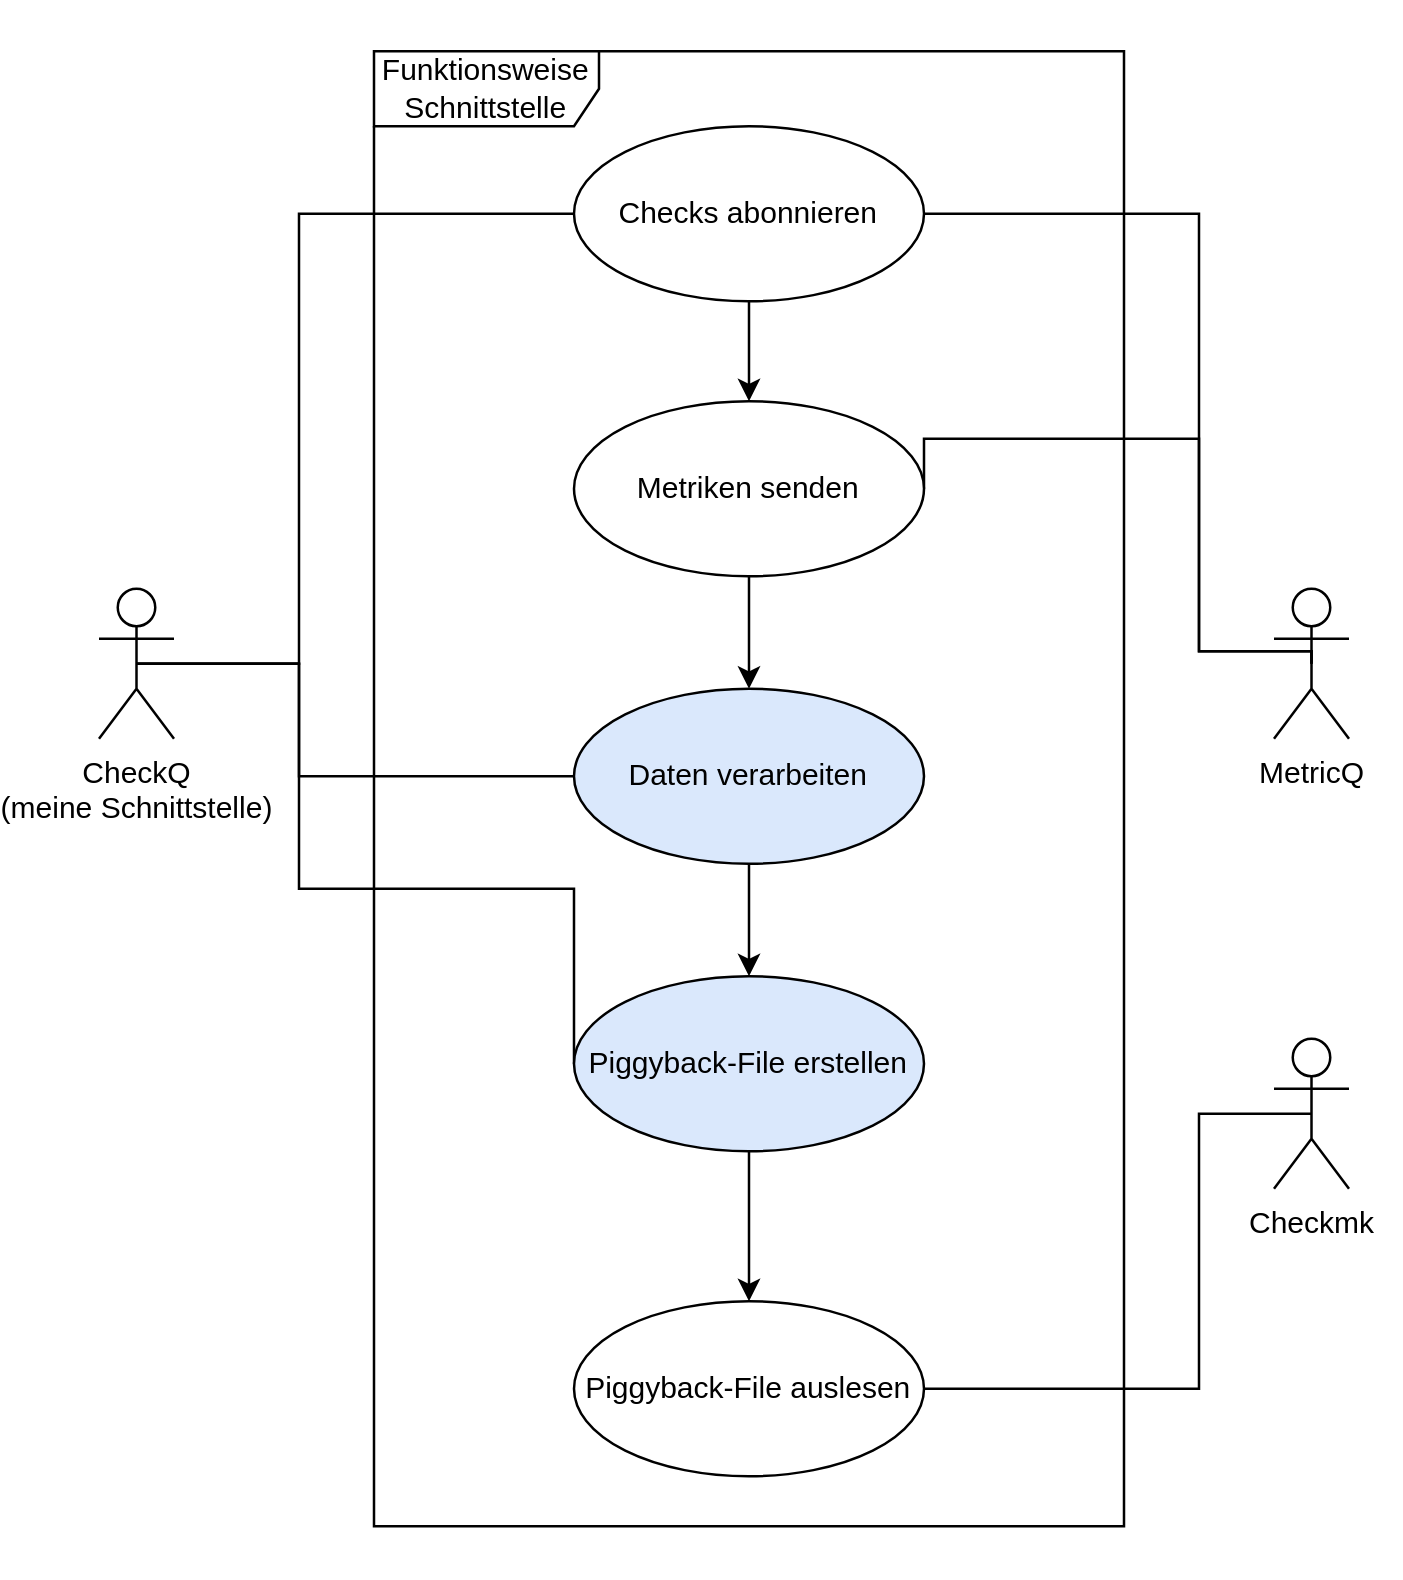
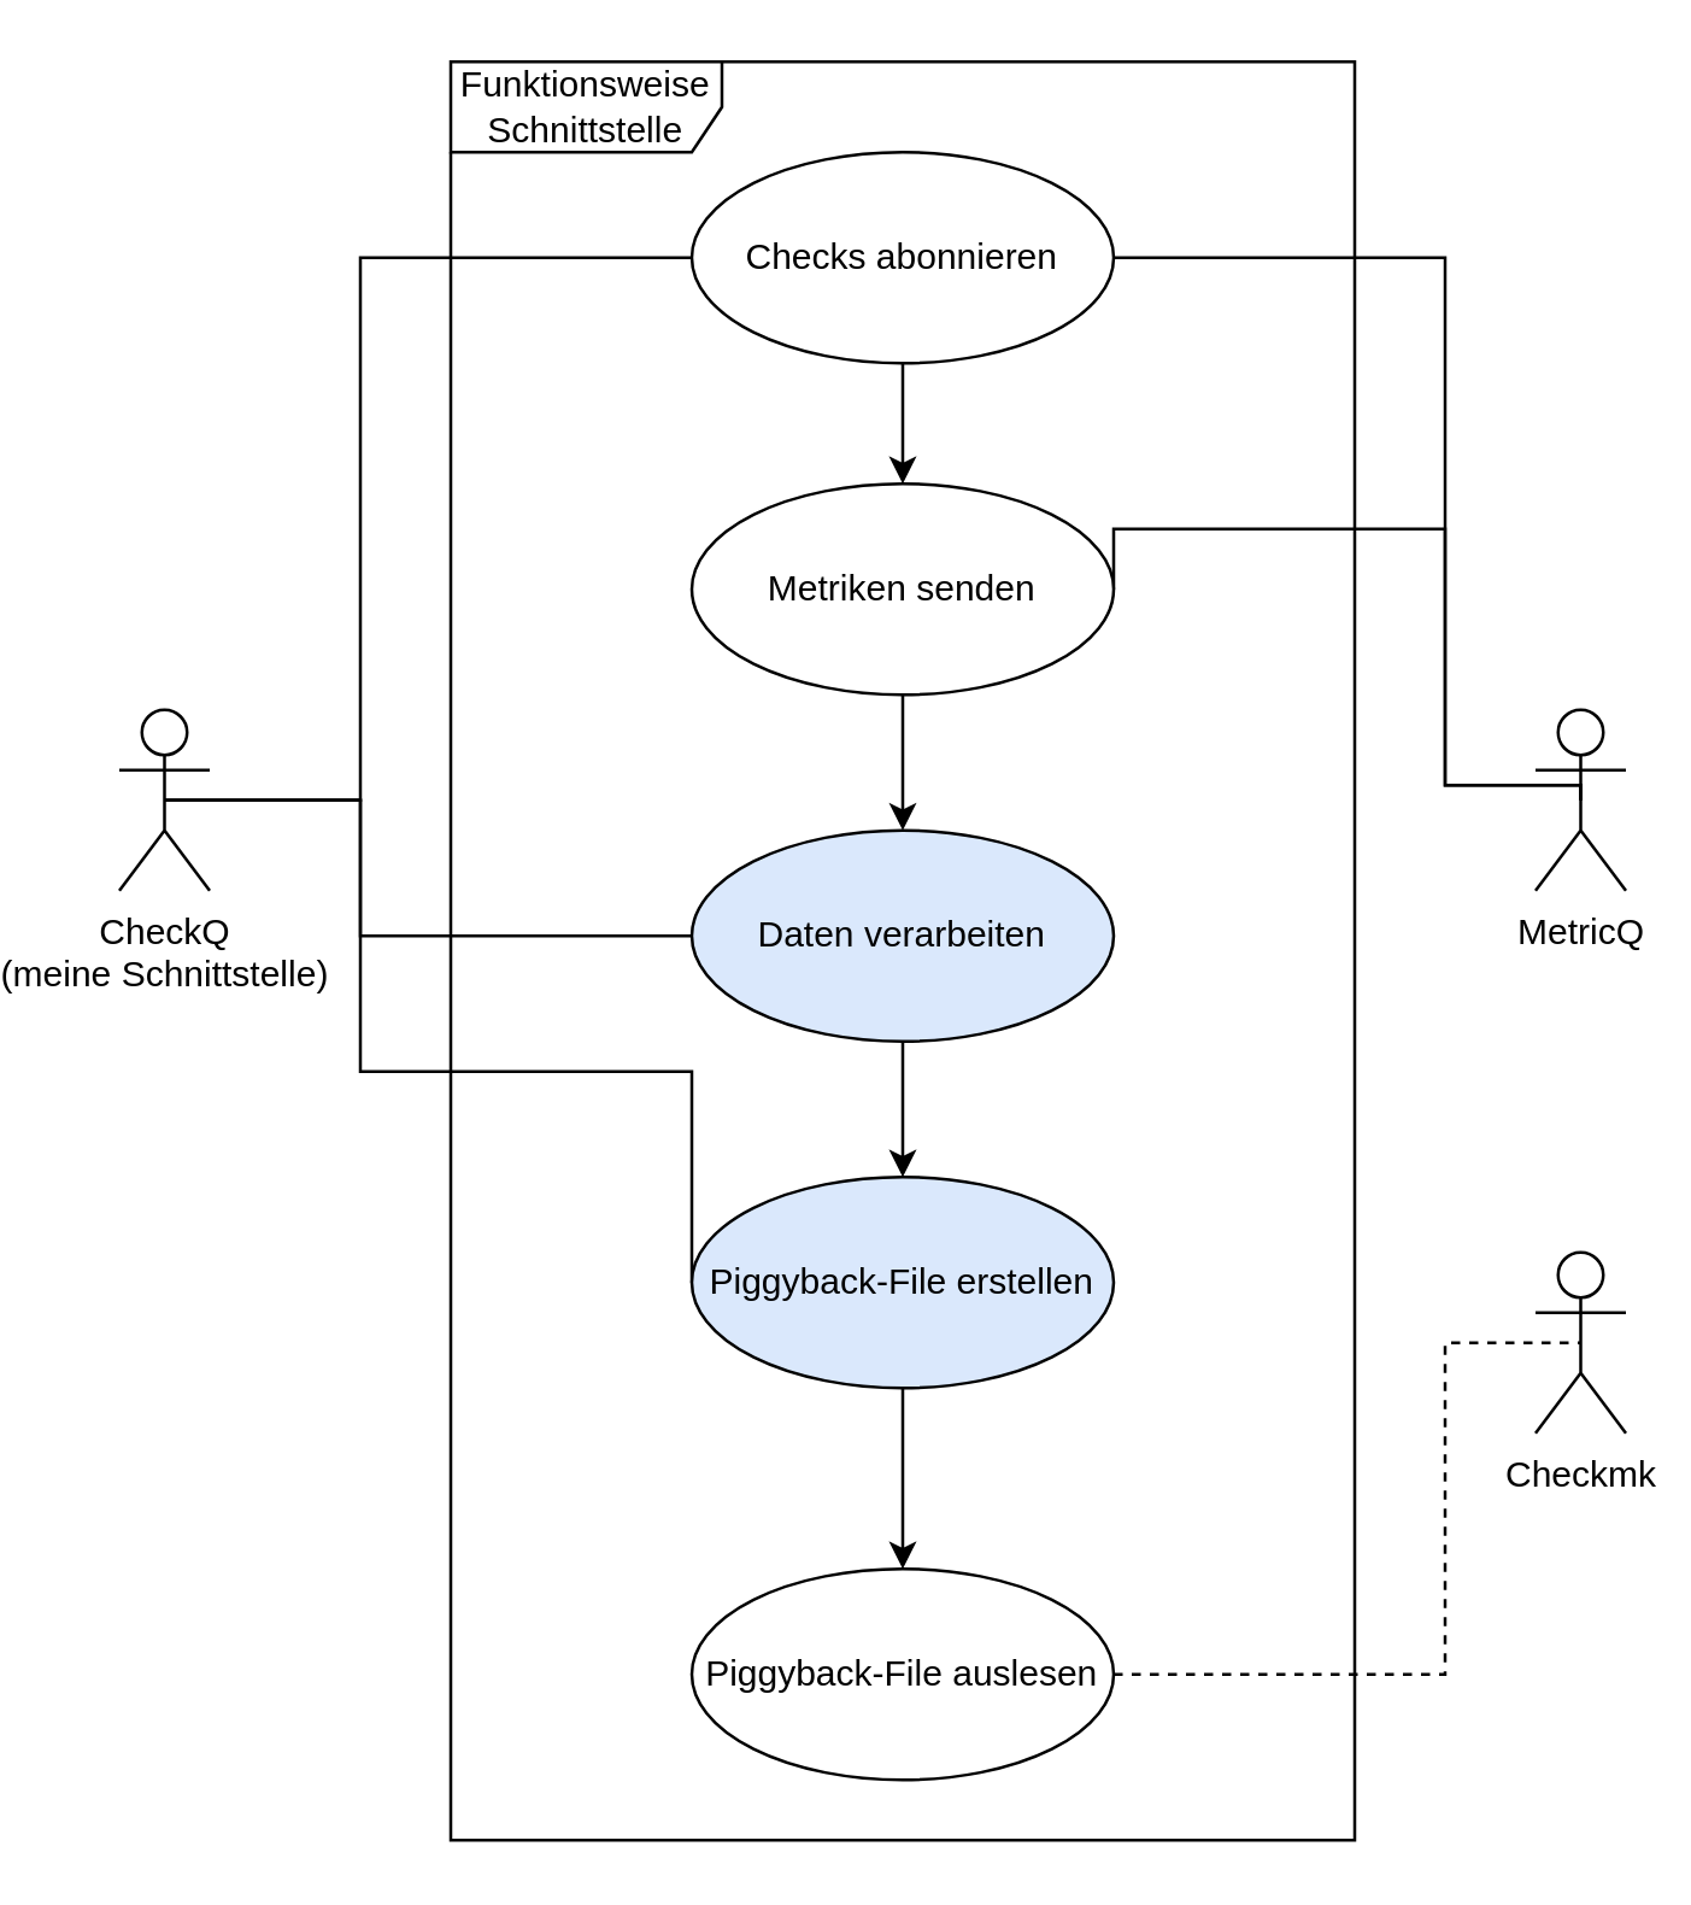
- <mxCell id="20" style="edgeStyle=orthogonalEdgeStyle;rounded=0;orthogonalLoop=1;jettySize=auto;html=1;exitX=1;exitY=0.5;exitDx=0;exitDy=0;entryX=0.5;entryY=0.5;entryDx=0;entryDy=0;entryPerimeter=0;endArrow=none;startFill=0;" parent="1" source="19" target="8" edge="1"><mxGeometry relative="1" as="geometry"><Array as="points"><mxPoint x="460" y="555" /><mxPoint x="460" y="445" /></Array></mxGeometry></mxCell>
+ <mxCell id="20" style="edgeStyle=orthogonalEdgeStyle;rounded=0;orthogonalLoop=1;jettySize=auto;html=1;exitX=1;exitY=0.5;exitDx=0;exitDy=0;entryX=0.5;entryY=0.5;entryDx=0;entryDy=0;entryPerimeter=0;endArrow=none;startFill=0;dashed=1;" parent="1" source="19" target="8" edge="1"><mxGeometry relative="1" as="geometry"><Array as="points"><mxPoint x="460" y="555" /><mxPoint x="460" y="445" /></Array></mxGeometry></mxCell>
